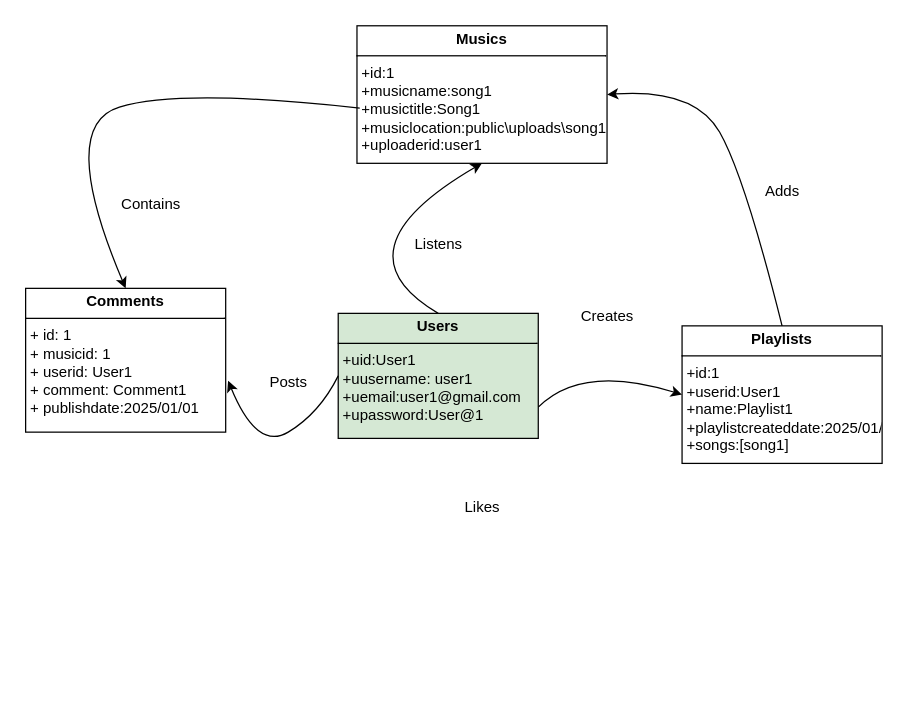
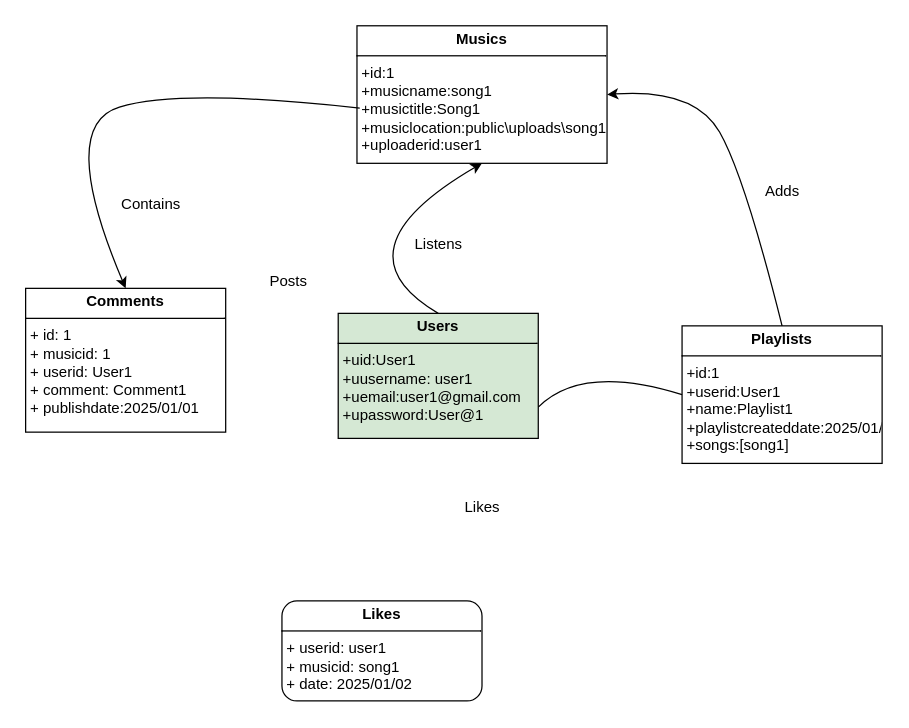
- <mxCell id="14" value="Creates" style="text;html=1;align=center;verticalAlign=middle;resizable=0;points=[];autosize=1;strokeColor=none;fillColor=none;" vertex="1" parent="1"><mxGeometry x="450" y="238" width="70" height="30" as="geometry" /></mxCell>
- <mxCell id="13" value="Posts" style="text;html=1;align=center;verticalAlign=middle;resizable=0;points=[];autosize=1;strokeColor=none;fillColor=none;" vertex="1" parent="1"><mxGeometry x="205" y="290" width="50" height="30" as="geometry" /></mxCell>
+ <mxCell id="13" value="Posts" style="text;html=1;align=center;verticalAlign=middle;resizable=0;points=[];autosize=1;strokeColor=none;fillColor=none;" vertex="1" parent="1"><mxGeometry x="205" y="210" width="50" height="30" as="geometry" /></mxCell>
- <mxCell id="8" value="" style="curved=1;endArrow=classic;html=1;rounded=0;entryX=0;entryY=0.5;entryDx=0;entryDy=0;exitX=1;exitY=0.75;exitDx=0;exitDy=0;" edge="1" parent="1" source="6" target="4"><mxGeometry width="50" height="50" relative="1" as="geometry"><mxPoint x="395" y="460" as="sourcePoint" /><mxPoint x="445" y="410" as="targetPoint" /><Array as="points"><mxPoint x="465" y="290" /></Array></mxGeometry></mxCell>
+ <mxCell id="8" value="" style="curved=1;endArrow=none;html=1;rounded=0;entryX=0;entryY=0.5;entryDx=0;entryDy=0;exitX=1;exitY=0.75;exitDx=0;exitDy=0;" edge="1" parent="1" source="6" target="4"><mxGeometry width="50" height="50" relative="1" as="geometry"><mxPoint x="395" y="460" as="sourcePoint" /><mxPoint x="445" y="410" as="targetPoint" /><Array as="points"><mxPoint x="465" y="290" /></Array></mxGeometry></mxCell>
- <mxCell id="11" value="" style="curved=1;endArrow=classic;html=1;rounded=0;exitX=0;exitY=0.5;exitDx=0;exitDy=0;entryX=1.012;entryY=0.642;entryDx=0;entryDy=0;entryPerimeter=0;" edge="1" parent="1" source="6" target="2"><mxGeometry width="50" height="50" relative="1" as="geometry"><mxPoint x="205" y="410" as="sourcePoint" /><mxPoint x="255" y="360" as="targetPoint" /><Array as="points"><mxPoint x="255" y="330" /><mxPoint x="205" y="360" /></Array></mxGeometry></mxCell>
+ <mxCell id="5" value="&lt;p style=&quot;margin:0px;margin-top:4px;text-align:center;&quot;&gt;&lt;b&gt;Likes&lt;/b&gt;&lt;/p&gt;&lt;hr size=&quot;1&quot; style=&quot;border-style:solid;&quot;&gt;&lt;p style=&quot;margin:0px;margin-left:4px;&quot;&gt;+ userid: user1&lt;/p&gt;&lt;p style=&quot;margin:0px;margin-left:4px;&quot;&gt;+ musicid: song1&lt;/p&gt;&lt;p style=&quot;margin:0px;margin-left:4px;&quot;&gt;+ date: 2025/01/02&lt;/p&gt;&lt;p style=&quot;margin:0px;margin-left:4px;&quot;&gt;&lt;br&gt;&lt;/p&gt;" style="verticalAlign=top;align=left;overflow=fill;html=1;whiteSpace=wrap;rounded=1;" vertex="1" parent="1"><mxGeometry x="225" y="480" width="160" height="80" as="geometry" /></mxCell>
